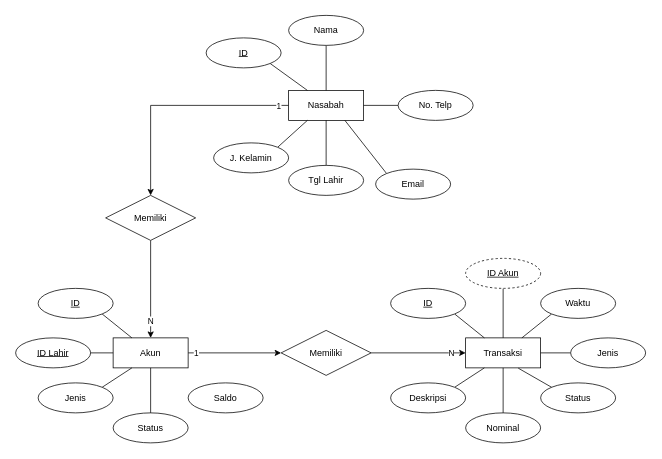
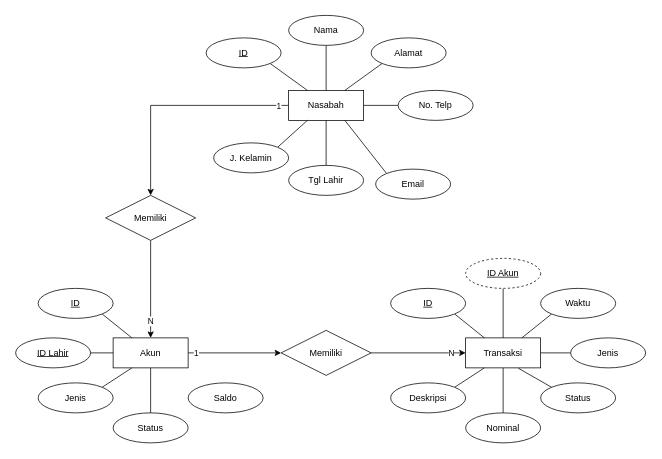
+ <mxCell id="26" value="Alamat" style="ellipse;whiteSpace=wrap;html=1;align=center;" vertex="1" parent="1"><mxGeometry x="494" y="50" width="100" height="40" as="geometry" /></mxCell>
+ <mxCell id="25" style="edgeStyle=none;rounded=0;orthogonalLoop=1;jettySize=auto;html=1;exitX=0;exitY=1;exitDx=0;exitDy=0;entryX=0.75;entryY=0;entryDx=0;entryDy=0;endArrow=none;endFill=0;" edge="1" parent="1" source="26" target="4"><mxGeometry relative="1" as="geometry" /></mxCell>
